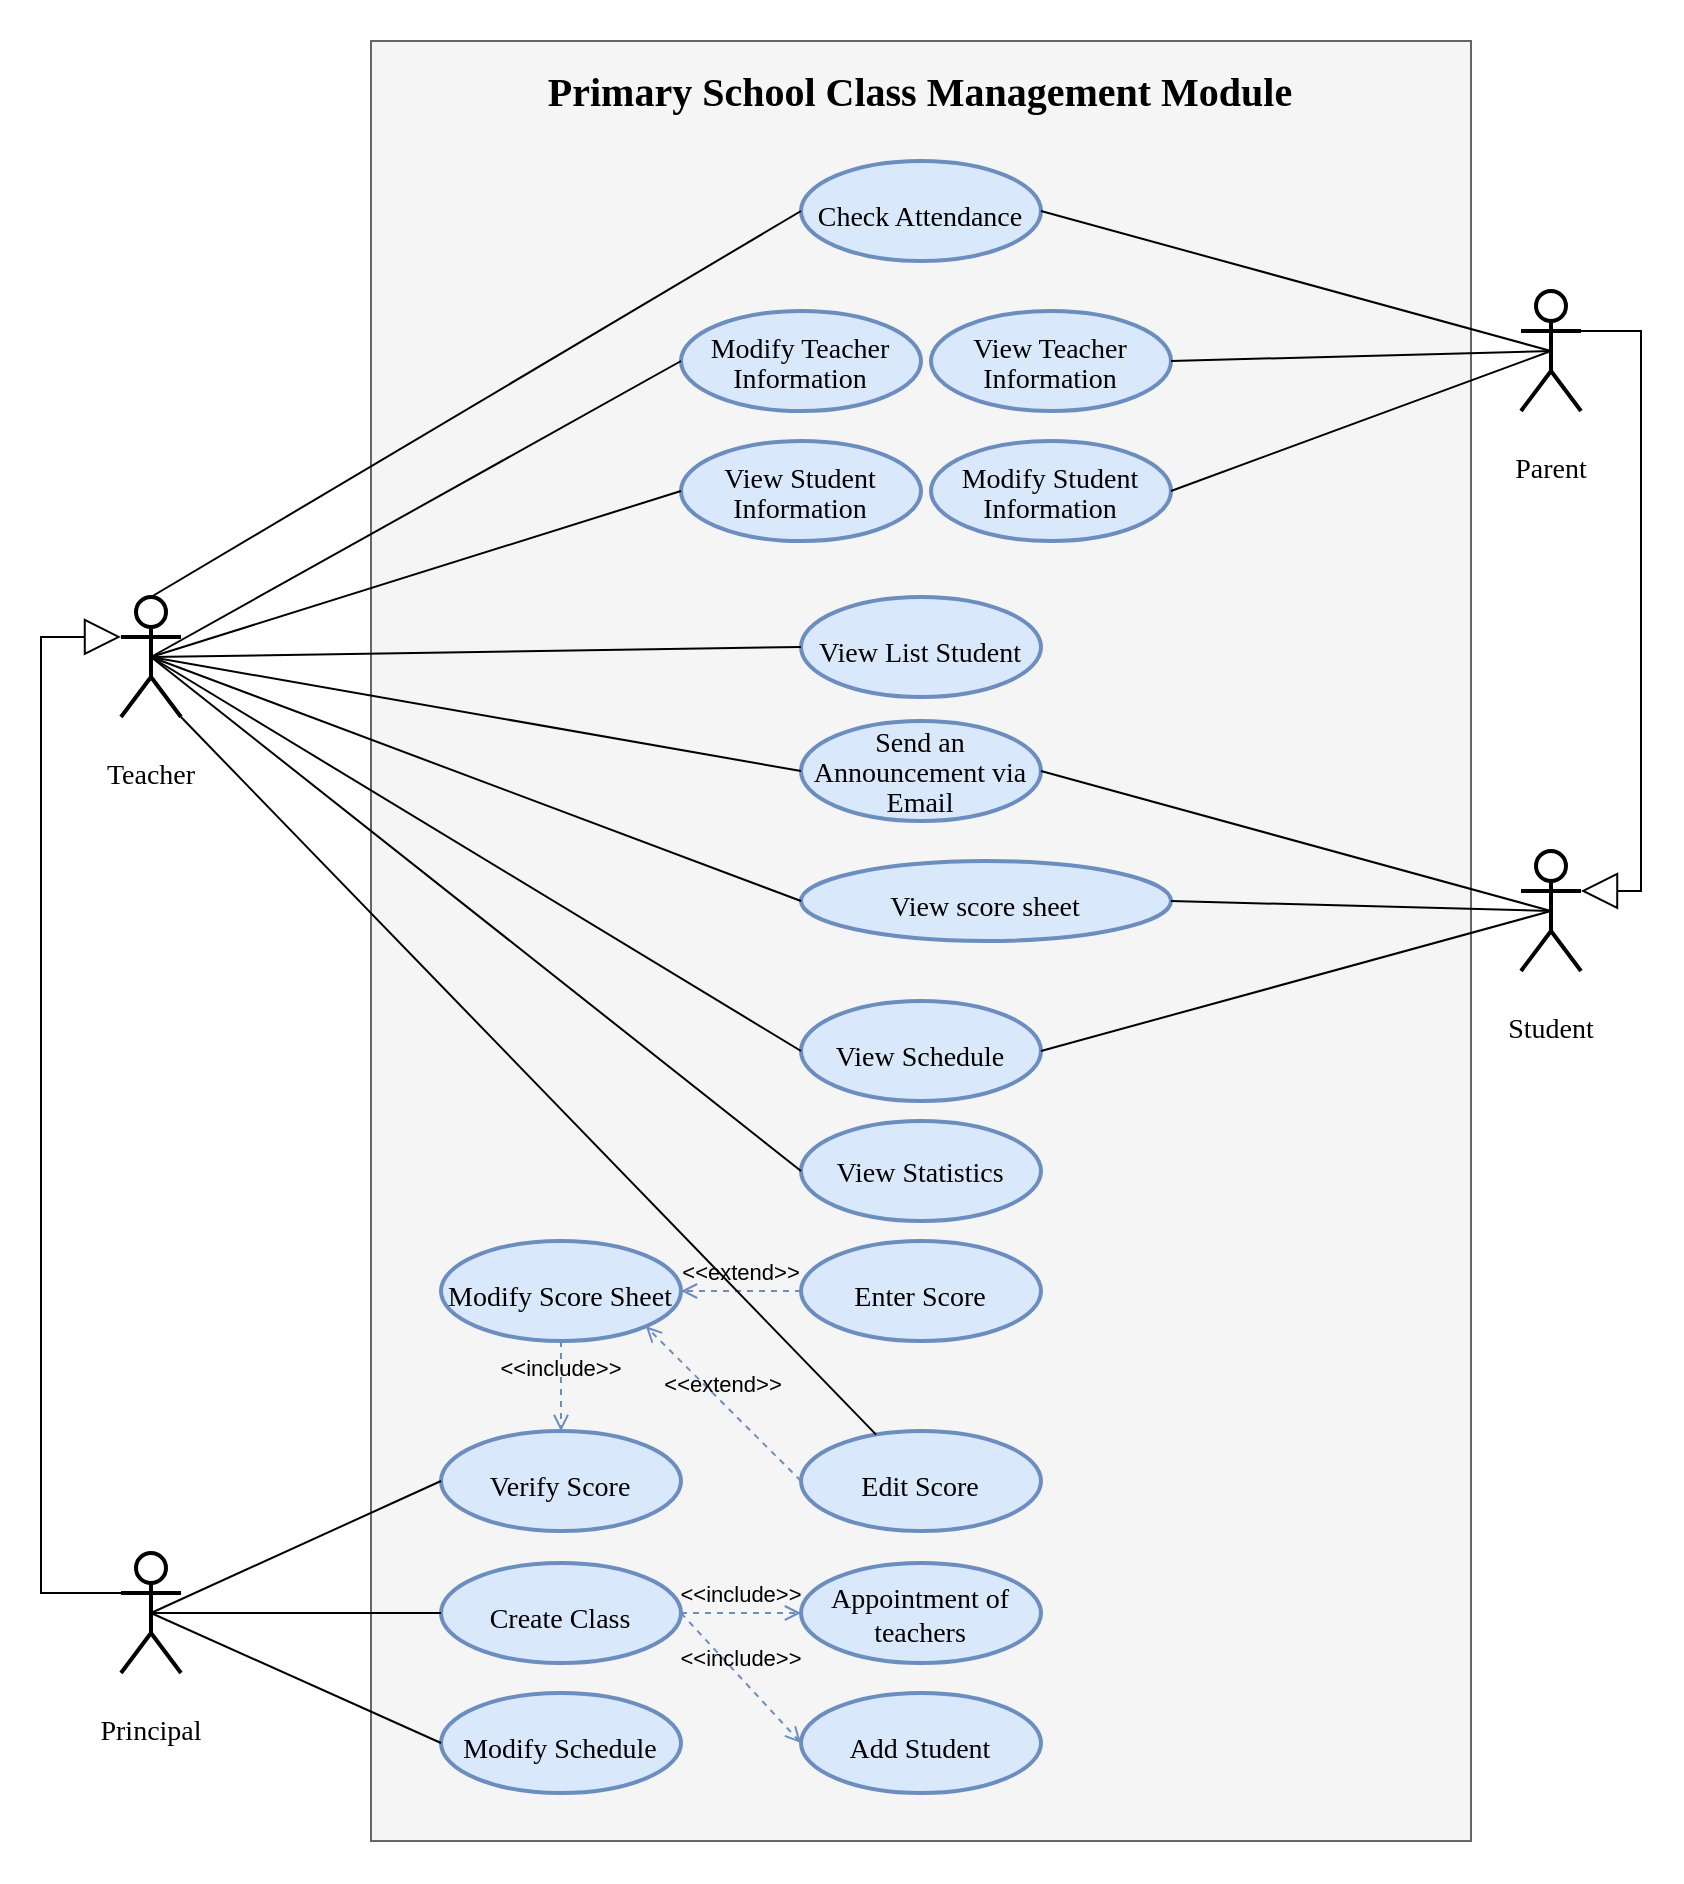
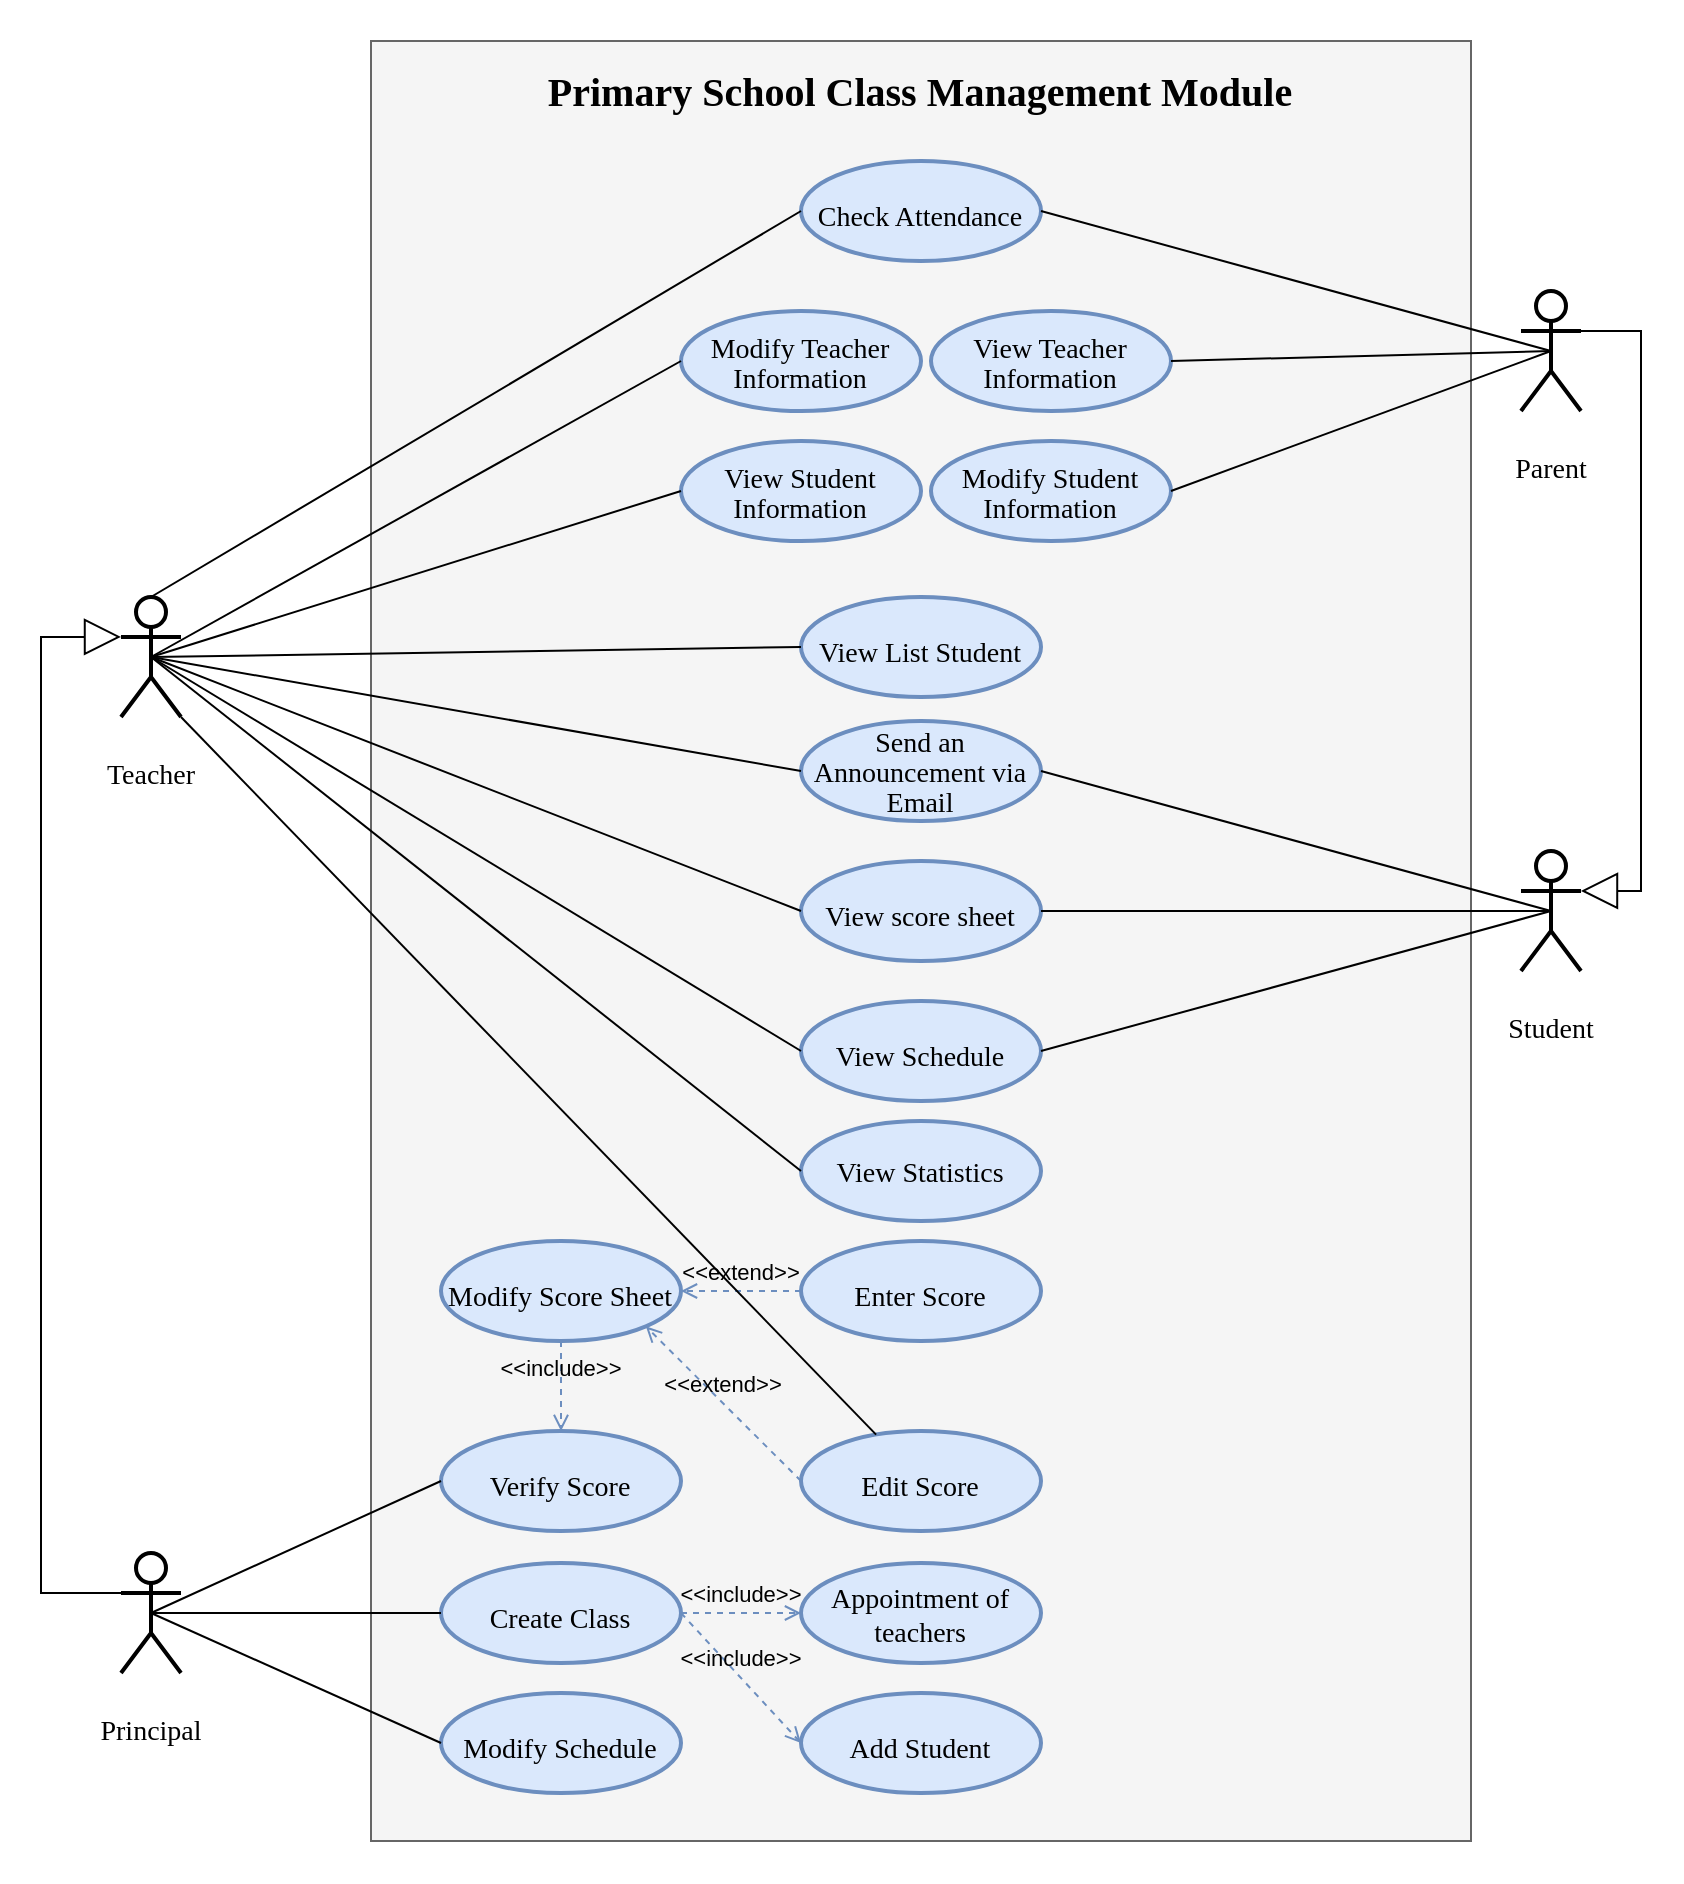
- <mxCell id="4" value="&lt;font style=&quot;font-size: 14px;&quot; face=&quot;Times New Roman&quot;&gt;View score sheet&lt;/font&gt;" style="ellipse;whiteSpace=wrap;html=1;hachureGap=4;fontFamily=Architects Daughter;fontSource=https%3A%2F%2Ffonts.googleapis.com%2Fcss%3Ffamily%3DArchitects%2BDaughter;fontSize=20;shadow=0;strokeWidth=2;rounded=1;fillColor=#dae8fc;align=center;strokeColor=#6c8ebf;" parent="1" vertex="1"><mxGeometry x="400" y="430" width="185" height="40" as="geometry" /></mxCell>
+ <mxCell id="4" value="&lt;font style=&quot;font-size: 14px;&quot; face=&quot;Times New Roman&quot;&gt;View score sheet&lt;/font&gt;" style="ellipse;whiteSpace=wrap;html=1;hachureGap=4;fontFamily=Architects Daughter;fontSource=https%3A%2F%2Ffonts.googleapis.com%2Fcss%3Ffamily%3DArchitects%2BDaughter;fontSize=20;shadow=0;strokeWidth=2;rounded=1;fillColor=#dae8fc;align=center;strokeColor=#6c8ebf;" parent="1" vertex="1"><mxGeometry x="400" y="430" width="120" height="50" as="geometry" /></mxCell>
